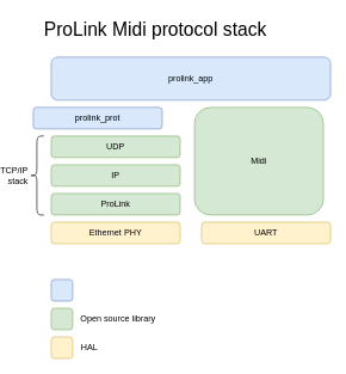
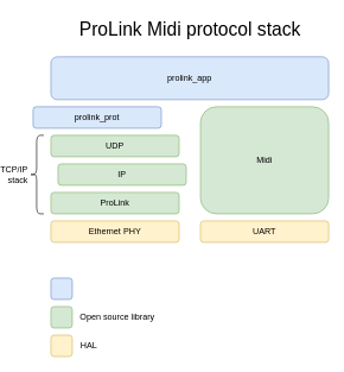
- <mxCell id="11" value="&lt;font style=&quot;font-size: 26px;&quot;&gt;ProLink Midi protocol stack&lt;/font&gt;" style="text;html=1;align=center;verticalAlign=middle;resizable=0;points=[];autosize=1;strokeColor=none;fillColor=none;" vertex="1" parent="1"><mxGeometry x="30" y="20" width="330" height="40" as="geometry" /></mxCell>
+ <mxCell id="11" value="&lt;font style=&quot;font-size: 26px;&quot;&gt;ProLink Midi protocol stack&lt;/font&gt;" style="text;html=1;align=center;verticalAlign=middle;resizable=0;points=[];autosize=1;strokeColor=none;fillColor=none;" vertex="1" parent="1"><mxGeometry x="80" y="20" width="330" height="40" as="geometry" /></mxCell>
- <mxCell id="7" value="Midi" style="rounded=1;whiteSpace=wrap;html=1;fillColor=#d5e8d4;strokeColor=#82b366;" vertex="1" parent="1"><mxGeometry x="250" y="149" width="180" height="150" as="geometry" /></mxCell>
+ <mxCell id="7" value="Midi" style="rounded=1;whiteSpace=wrap;html=1;fillColor=#d5e8d4;strokeColor=#82b366;" vertex="1" parent="1"><mxGeometry x="260" y="149" width="180" height="150" as="geometry" /></mxCell>
- <mxCell id="4" value="IP" style="rounded=1;whiteSpace=wrap;html=1;fillColor=#d5e8d4;strokeColor=#82b366;" vertex="1" parent="1"><mxGeometry x="50" y="229" width="180" height="30" as="geometry" /></mxCell>
+ <mxCell id="4" value="IP" style="rounded=1;whiteSpace=wrap;html=1;fillColor=#d5e8d4;strokeColor=#82b366;" vertex="1" parent="1"><mxGeometry x="60" y="229" width="180" height="30" as="geometry" /></mxCell>
